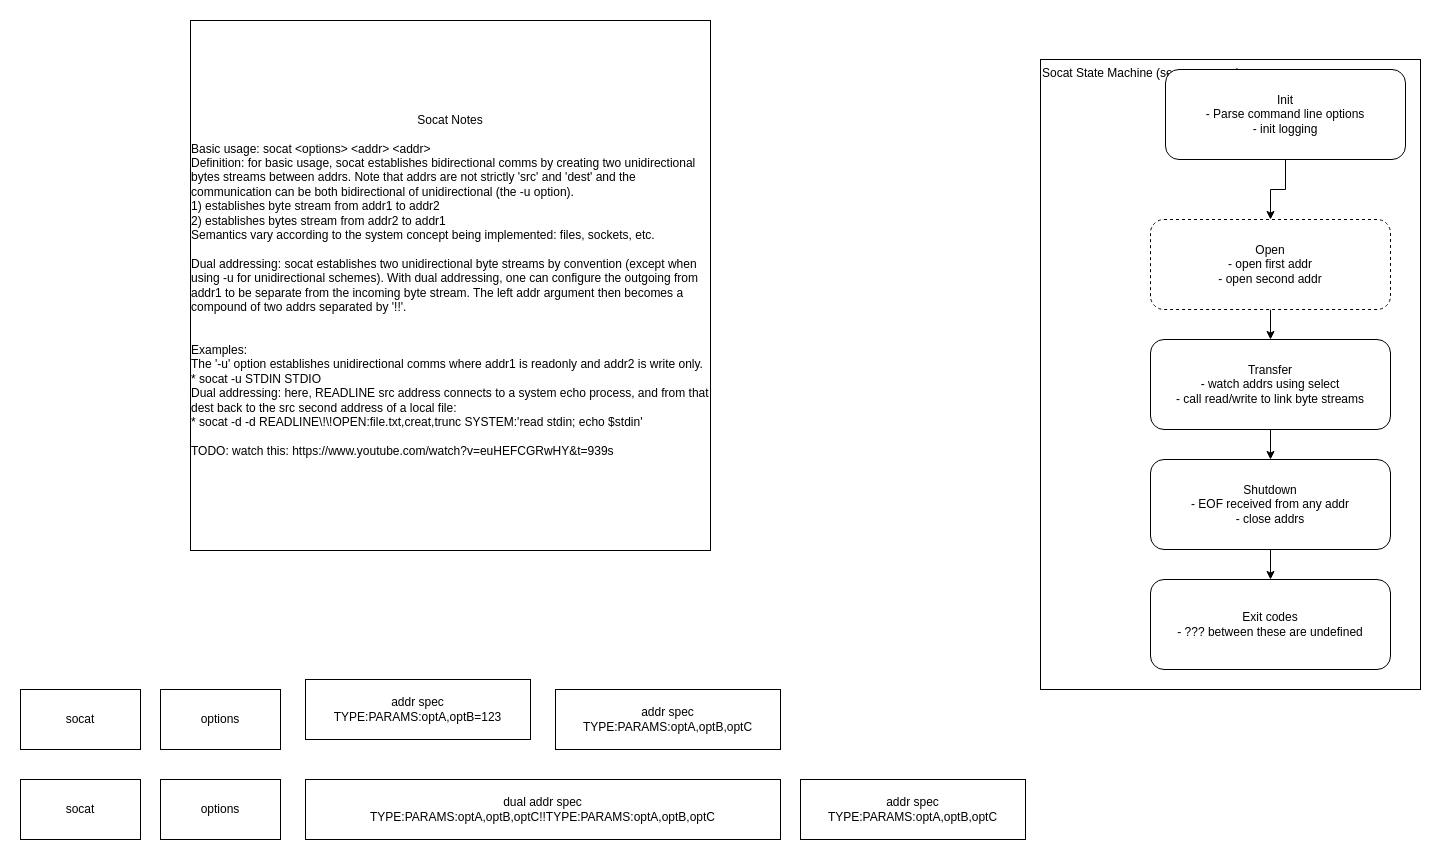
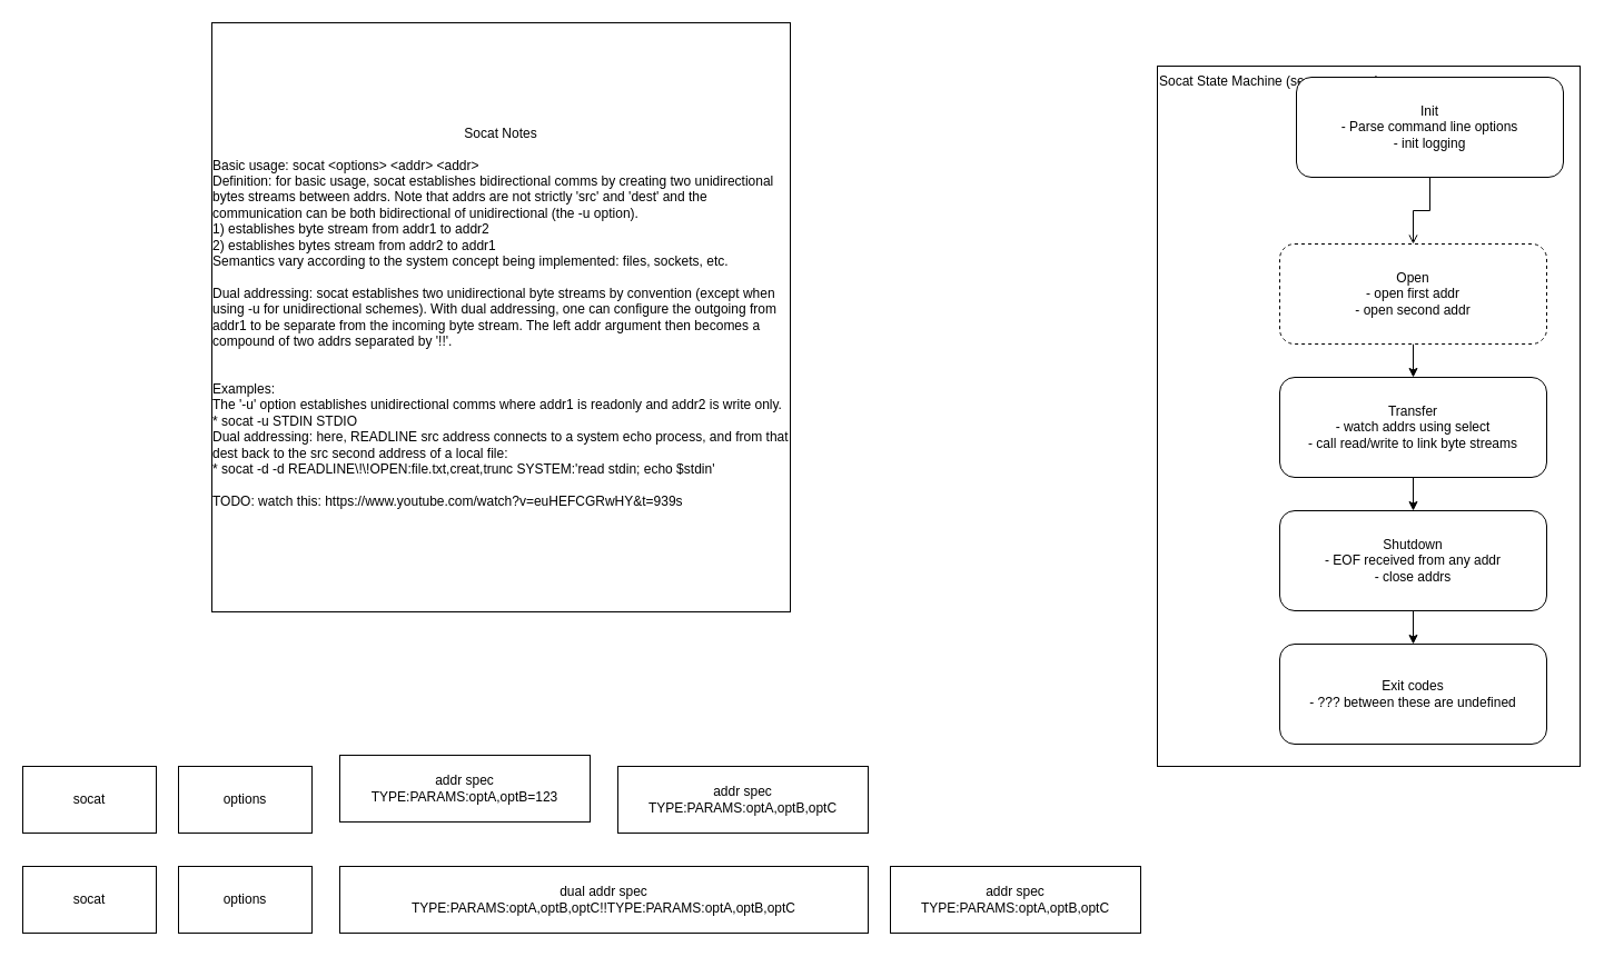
- <mxCell id="4" style="edgeStyle=orthogonalEdgeStyle;rounded=0;orthogonalLoop=1;jettySize=auto;html=1;" edge="1" parent="1" source="5" target="7"><mxGeometry relative="1" as="geometry" /></mxCell>
+ <mxCell id="4" style="edgeStyle=orthogonalEdgeStyle;rounded=0;orthogonalLoop=1;jettySize=auto;html=1;endArrow=open;" edge="1" parent="1" source="5" target="7"><mxGeometry relative="1" as="geometry" /></mxCell>
